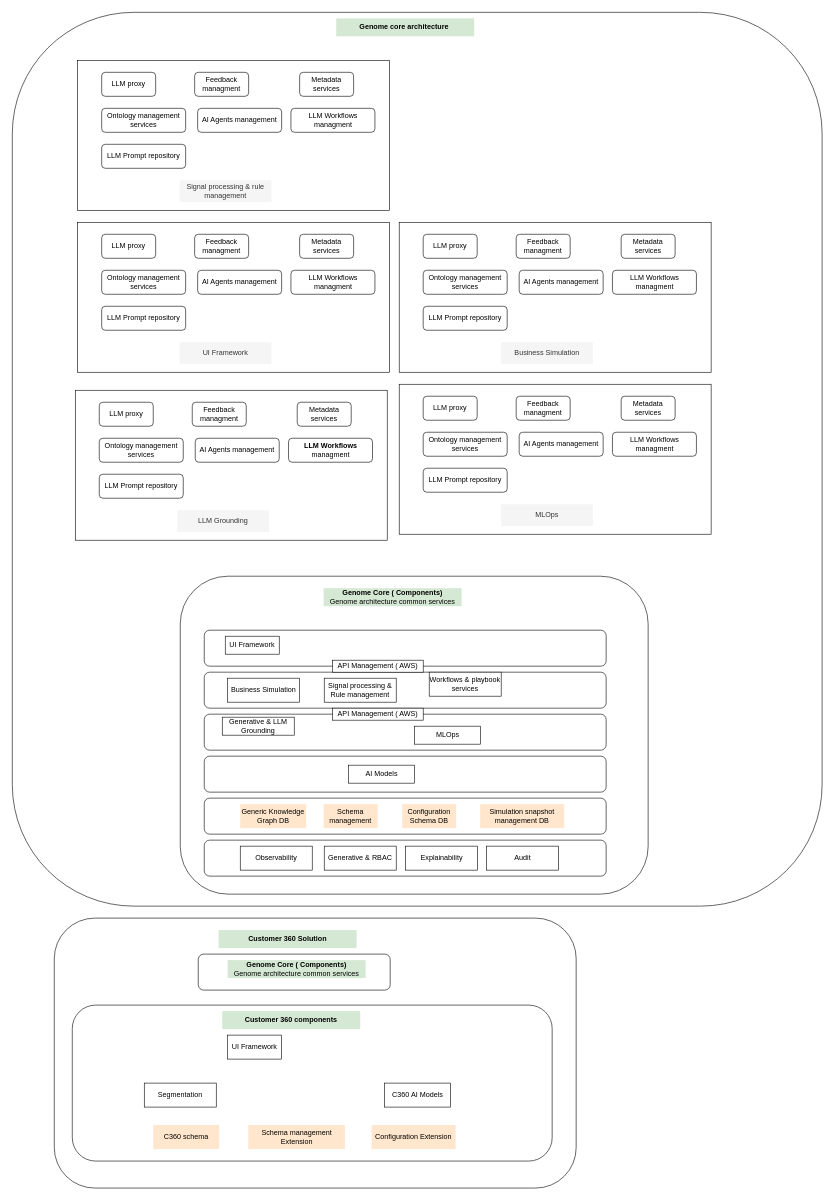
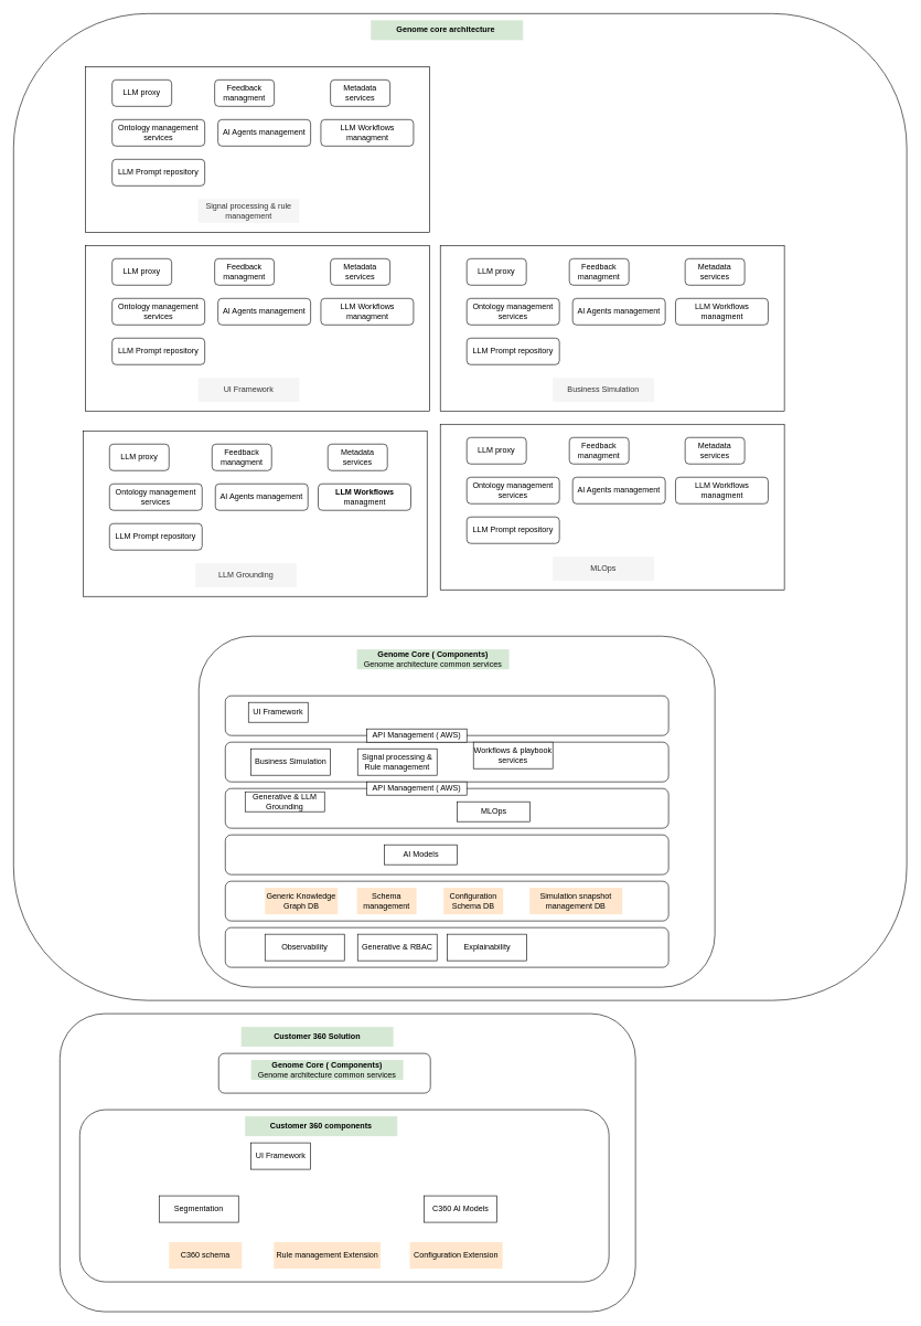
- <mxCell id="82" value="Audit" style="rounded=0;whiteSpace=wrap;html=1;" vertex="1" parent="1"><mxGeometry x="810.5" y="1410" width="120" height="40" as="geometry" /></mxCell>
- <mxCell id="40" value="Schema management Extension" style="rounded=0;whiteSpace=wrap;html=1;fillColor=#ffe6cc;strokeColor=none;" vertex="1" parent="1"><mxGeometry x="413.5" y="1875" width="161" height="40" as="geometry" /></mxCell>
+ <mxCell id="40" value="Rule management Extension" style="rounded=0;whiteSpace=wrap;html=1;fillColor=#ffe6cc;strokeColor=none;" vertex="1" parent="1"><mxGeometry x="413.5" y="1875" width="161" height="40" as="geometry" /></mxCell>
